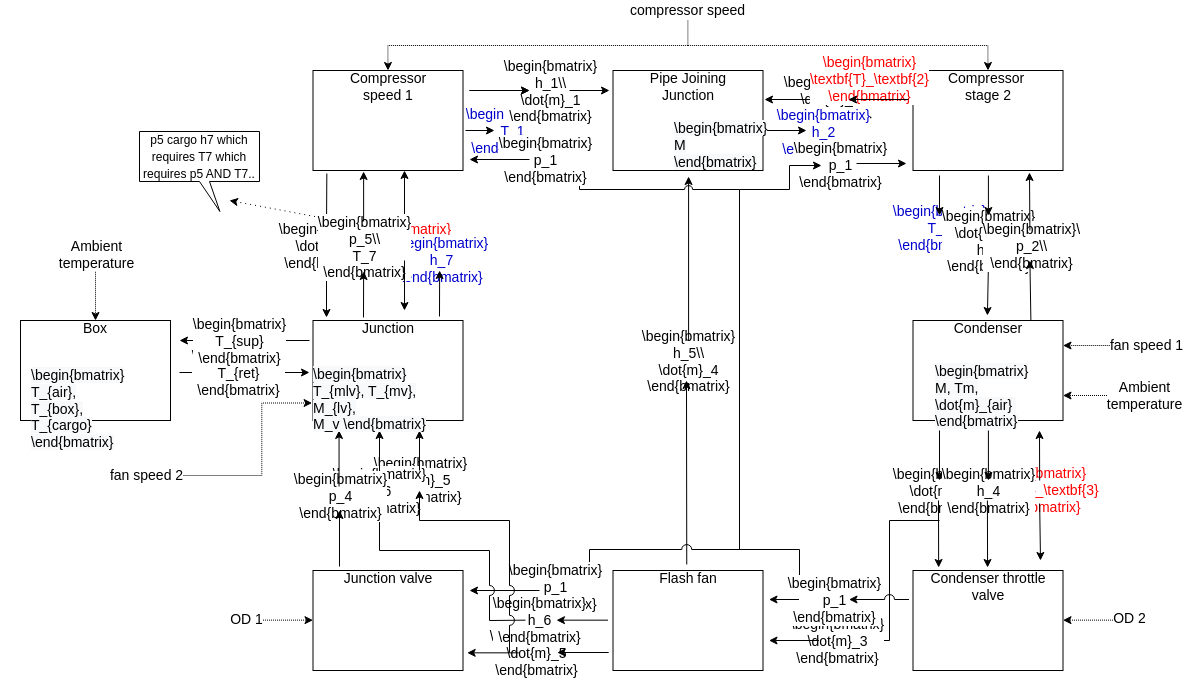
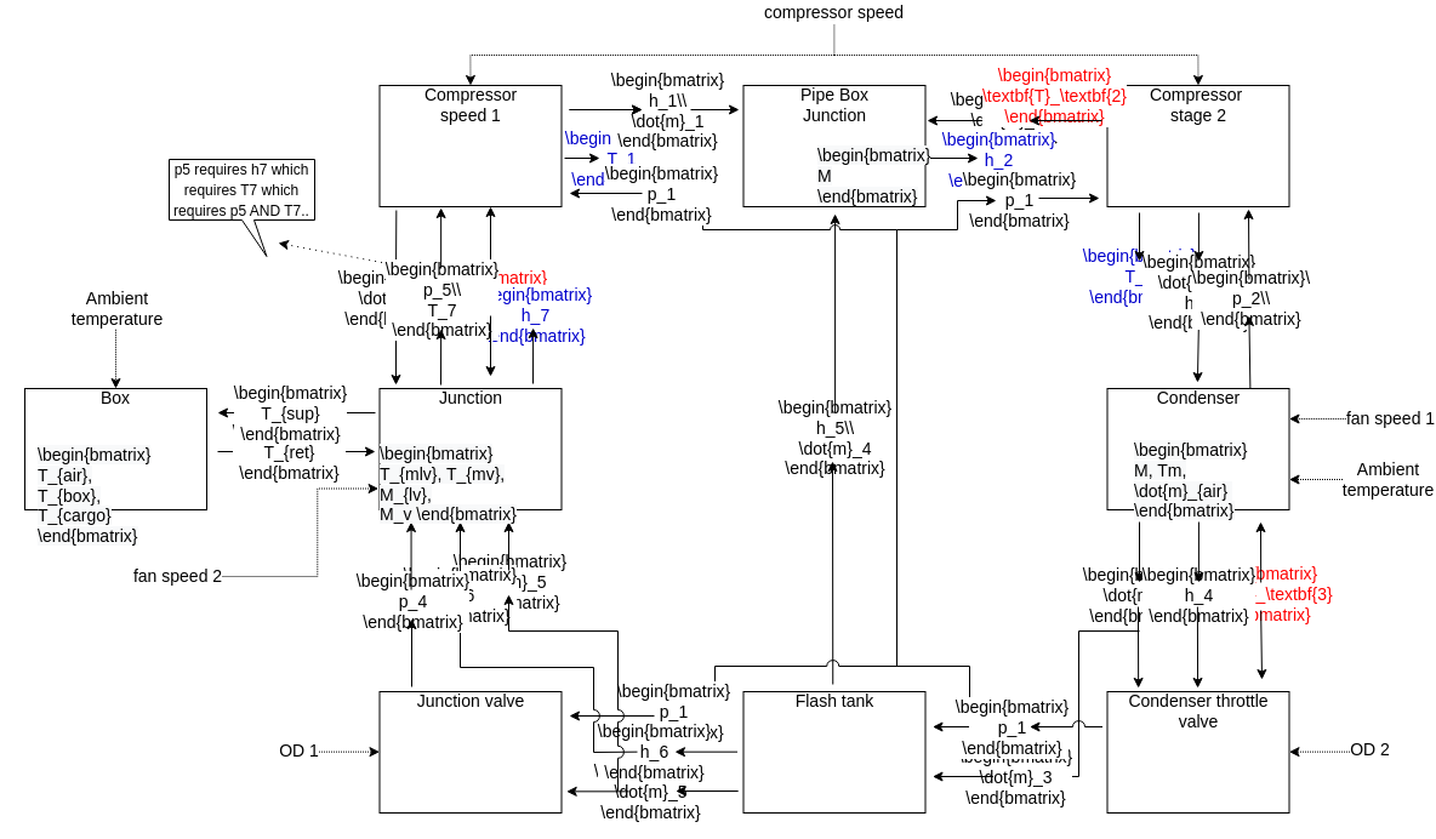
- <mxCell id="28" value="Pipe Joining &lt;br style=&quot;font-size: 14px;&quot;&gt;Junction&lt;br style=&quot;font-size: 14px;&quot;&gt;&lt;br style=&quot;font-size: 14px;&quot;&gt;&lt;br style=&quot;font-size: 14px;&quot;&gt;&lt;br style=&quot;font-size: 14px;&quot;&gt;&lt;br style=&quot;font-size: 14px;&quot;&gt;" style="rounded=0;whiteSpace=wrap;html=1;fontSize=14;" parent="1" vertex="1"><mxGeometry x="612.5" y="70" width="150.0" height="100" as="geometry" /></mxCell>
+ <mxCell id="28" value="Pipe Box &lt;br style=&quot;font-size: 14px;&quot;&gt;Junction&lt;br style=&quot;font-size: 14px;&quot;&gt;&lt;br style=&quot;font-size: 14px;&quot;&gt;&lt;br style=&quot;font-size: 14px;&quot;&gt;&lt;br style=&quot;font-size: 14px;&quot;&gt;&lt;br style=&quot;font-size: 14px;&quot;&gt;" style="rounded=0;whiteSpace=wrap;html=1;fontSize=14;" parent="1" vertex="1"><mxGeometry x="612.5" y="70" width="150.0" height="100" as="geometry" /></mxCell>
- <mxCell id="79" value="&lt;font color=&quot;#000000&quot; style=&quot;font-size: 12px&quot;&gt;p5 cargo h7 which requires T7 which requires p5 AND T7..&lt;/font&gt;" style="shape=callout;whiteSpace=wrap;html=1;perimeter=calloutPerimeter;fontColor=#0000CC;position2=0.67;base=10;fontSize=14;" parent="1" vertex="1"><mxGeometry x="139" y="131" width="120" height="80" as="geometry" /></mxCell>
+ <mxCell id="79" value="&lt;font color=&quot;#000000&quot; style=&quot;font-size: 12px&quot;&gt;p5 requires h7 which requires T7 which requires p5 AND T7..&lt;/font&gt;" style="shape=callout;whiteSpace=wrap;html=1;perimeter=calloutPerimeter;fontColor=#0000CC;position2=0.67;base=10;fontSize=14;" parent="1" vertex="1"><mxGeometry x="139" y="131" width="120" height="80" as="geometry" /></mxCell>
- <mxCell id="14" value="Flash fan&lt;br style=&quot;font-size: 14px;&quot;&gt;&lt;br style=&quot;font-size: 14px;&quot;&gt;&lt;br style=&quot;font-size: 14px;&quot;&gt;&lt;br style=&quot;font-size: 14px;&quot;&gt;&lt;br style=&quot;font-size: 14px;&quot;&gt;&lt;br style=&quot;font-size: 14px;&quot;&gt;" style="rounded=0;whiteSpace=wrap;html=1;fontSize=14;" parent="1" vertex="1"><mxGeometry x="612.5" y="570" width="150.0" height="100" as="geometry" /></mxCell>
+ <mxCell id="14" value="Flash tank&lt;br style=&quot;font-size: 14px;&quot;&gt;&lt;br style=&quot;font-size: 14px;&quot;&gt;&lt;br style=&quot;font-size: 14px;&quot;&gt;&lt;br style=&quot;font-size: 14px;&quot;&gt;&lt;br style=&quot;font-size: 14px;&quot;&gt;&lt;br style=&quot;font-size: 14px;&quot;&gt;" style="rounded=0;whiteSpace=wrap;html=1;fontSize=14;" parent="1" vertex="1"><mxGeometry x="612.5" y="570" width="150.0" height="100" as="geometry" /></mxCell>
